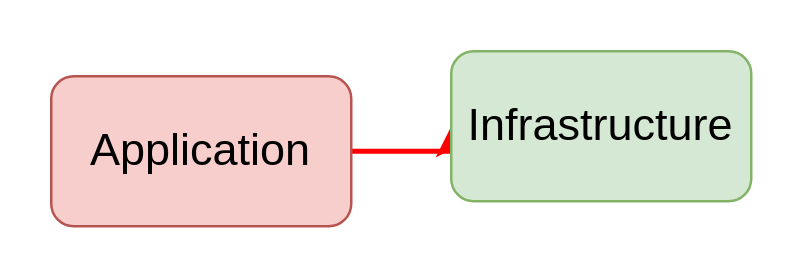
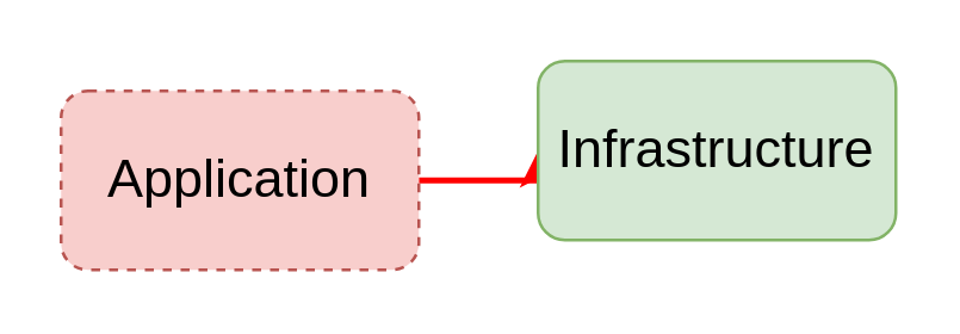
- <mxCell id="3" value="Application" style="rounded=1;whiteSpace=wrap;html=1;fillColor=#f8cecc;strokeColor=#b85450;fontSize=18;" parent="1" vertex="1"><mxGeometry width="120" height="60" as="geometry" x="20" y="30" /></mxCell>
+ <mxCell id="3" value="Application" style="rounded=1;whiteSpace=wrap;html=1;fillColor=#f8cecc;strokeColor=#b85450;fontSize=18;dashed=1;" parent="1" vertex="1"><mxGeometry width="120" height="60" as="geometry" x="20" y="30" /></mxCell>
